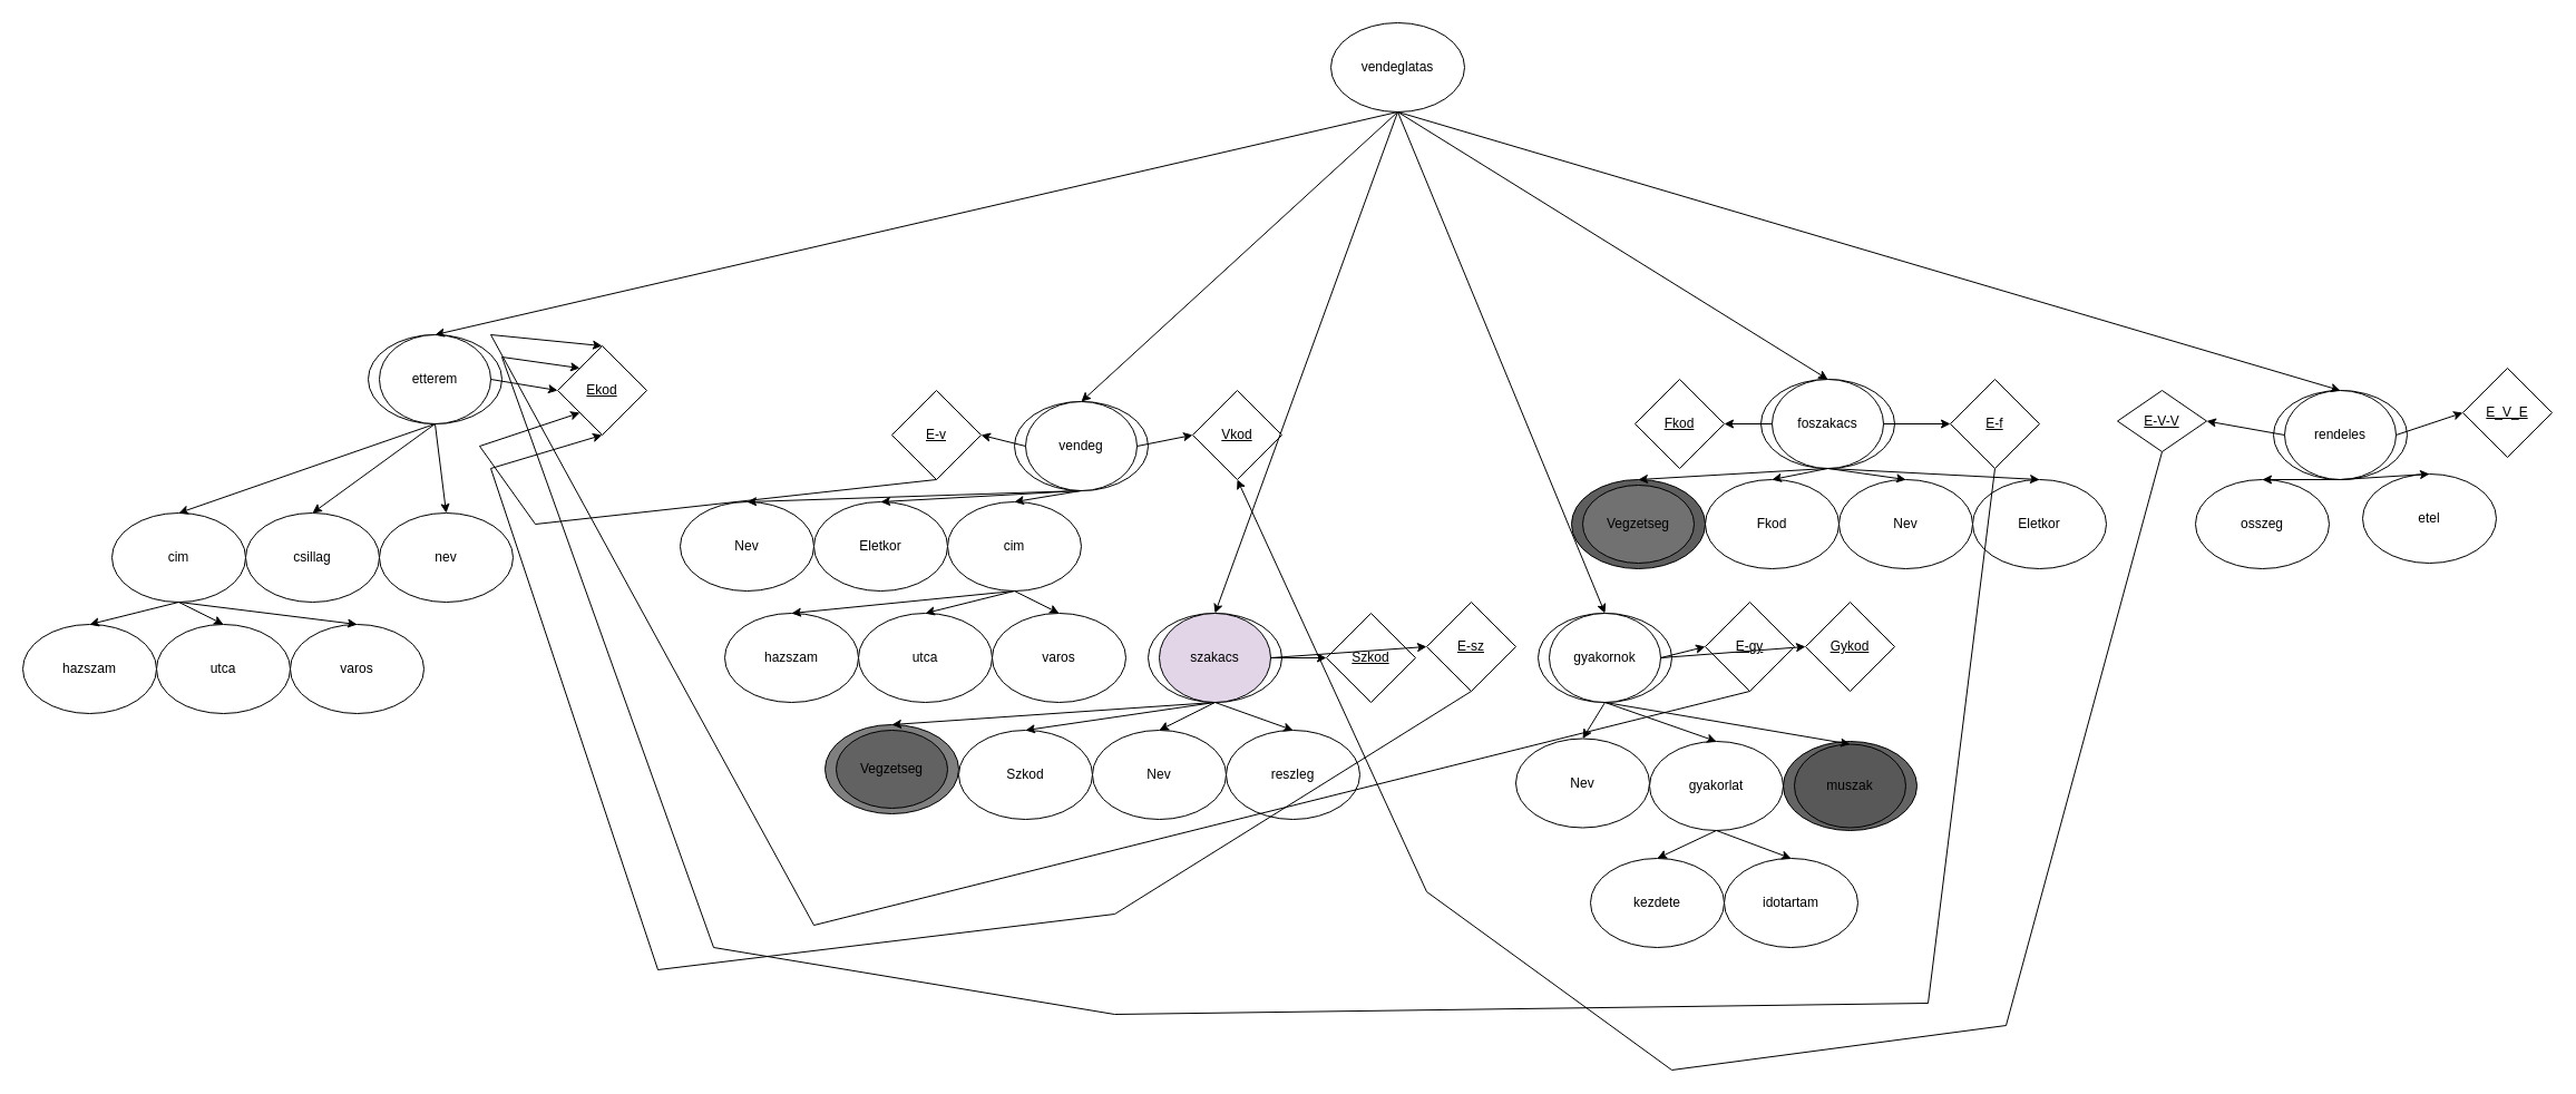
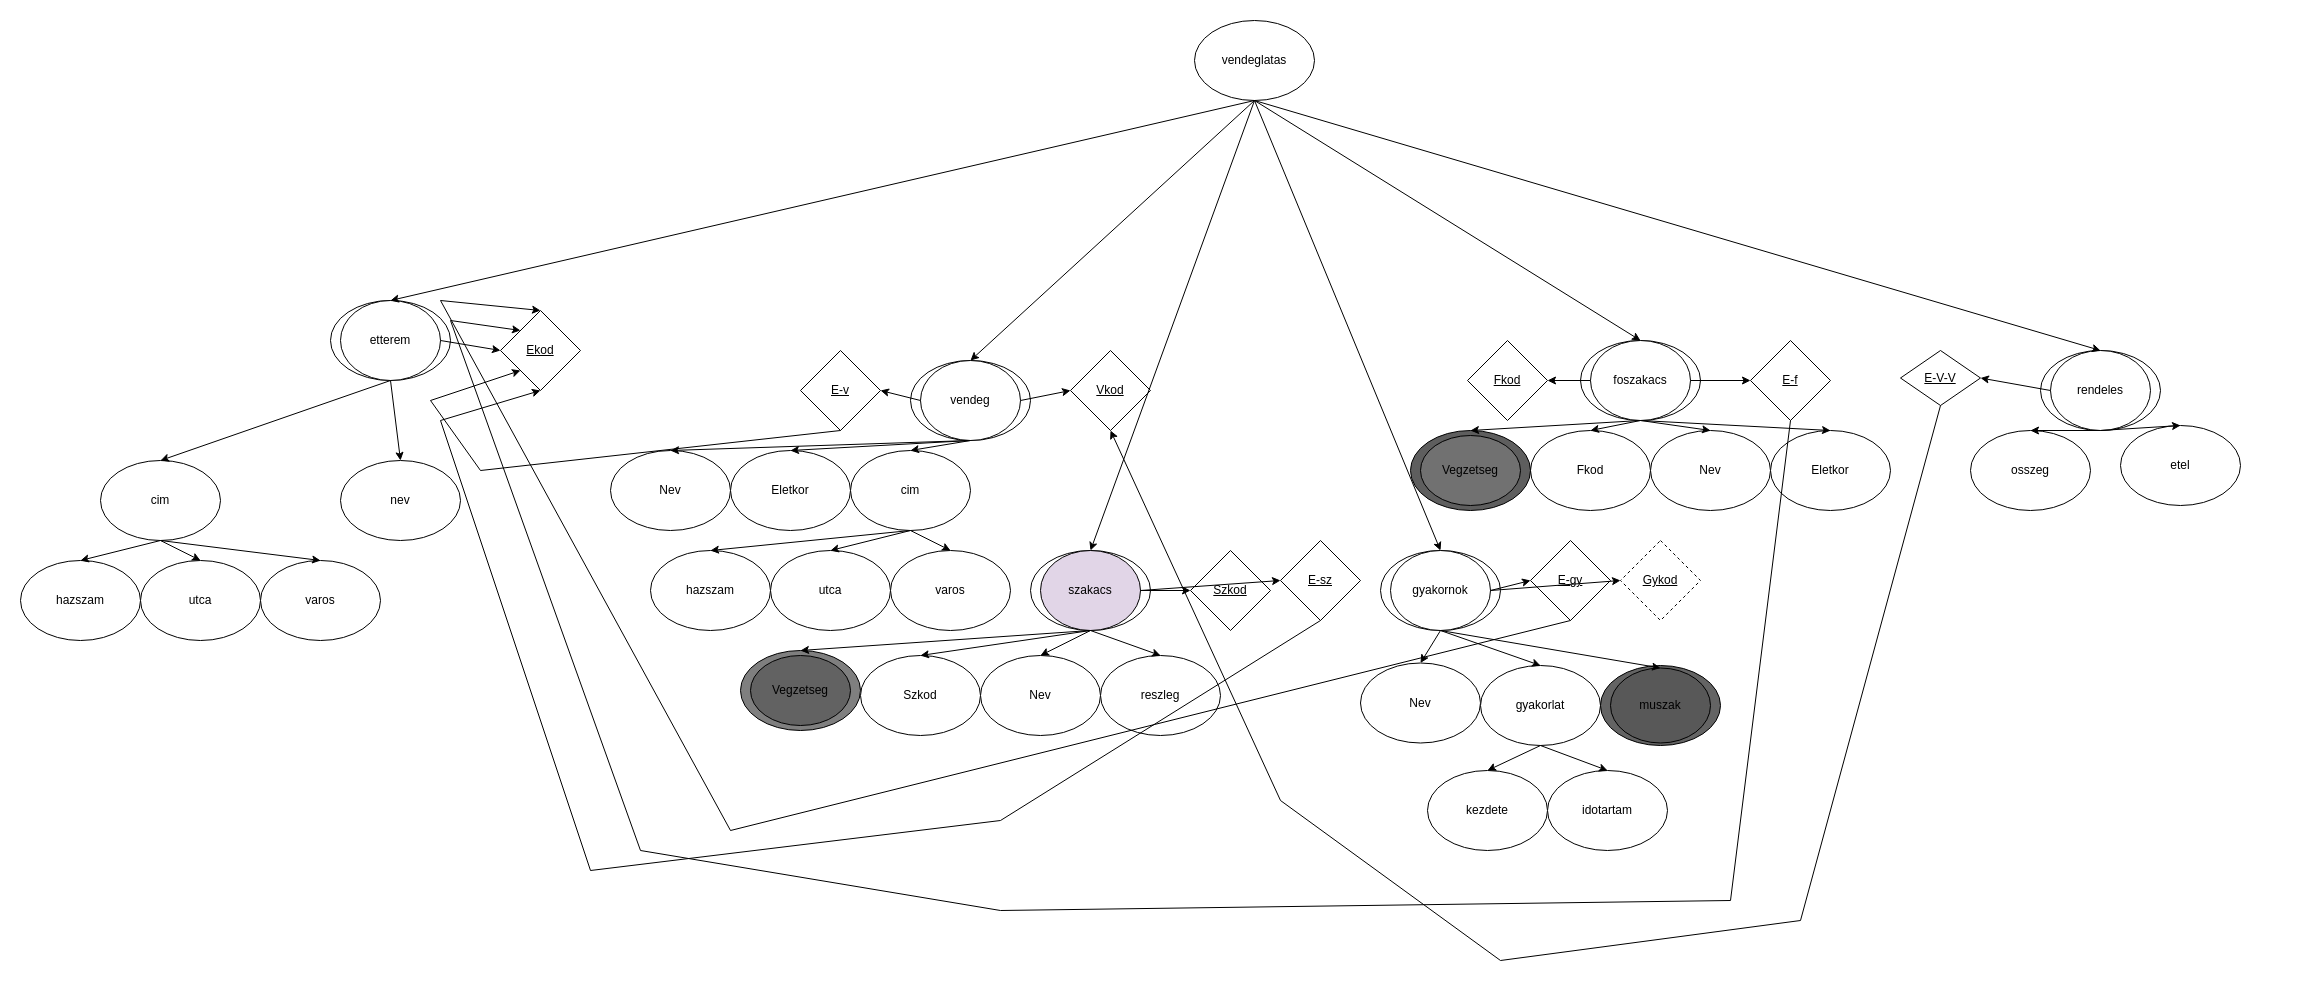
- <mxCell id="96" value="&lt;u&gt;E_V_E&lt;/u&gt;" style="rhombus;whiteSpace=wrap;html=1;" vertex="1" parent="1"><mxGeometry x="2210" y="330" width="80" height="80" as="geometry" /></mxCell>
- <mxCell id="98" value="" style="endArrow=classic;html=1;rounded=0;entryX=0;entryY=0.5;entryDx=0;entryDy=0;exitX=1;exitY=0.5;exitDx=0;exitDy=0;" edge="1" parent="1" source="90" target="96"><mxGeometry width="50" height="50" relative="1" as="geometry"><mxPoint x="1910" y="380" as="sourcePoint" /><mxPoint x="1960" y="330" as="targetPoint" /></mxGeometry></mxCell>
- <mxCell id="67" value="" style="endArrow=classic;html=1;rounded=0;entryX=0.5;entryY=0;entryDx=0;entryDy=0;exitX=0.5;exitY=1;exitDx=0;exitDy=0;" edge="1" parent="1" source="10" target="62"><mxGeometry width="50" height="50" relative="1" as="geometry"><mxPoint x="660" y="390" as="sourcePoint" /><mxPoint x="590" y="580" as="targetPoint" /></mxGeometry></mxCell>
- <mxCell id="62" value="csillag" style="ellipse;whiteSpace=wrap;html=1;" vertex="1" parent="1"><mxGeometry x="220" y="460" width="120" height="80" as="geometry" /></mxCell>
- <mxCell id="81" value="&lt;u&gt;Gykod&lt;/u&gt;" style="rhombus;whiteSpace=wrap;html=1;" vertex="1" parent="1"><mxGeometry x="1620" y="540" width="80" height="80" as="geometry" /></mxCell>
+ <mxCell id="81" value="&lt;u&gt;Gykod&lt;/u&gt;" style="rhombus;whiteSpace=wrap;html=1;dashed=1;" vertex="1" parent="1"><mxGeometry x="1620" y="540" width="80" height="80" as="geometry" /></mxCell>
